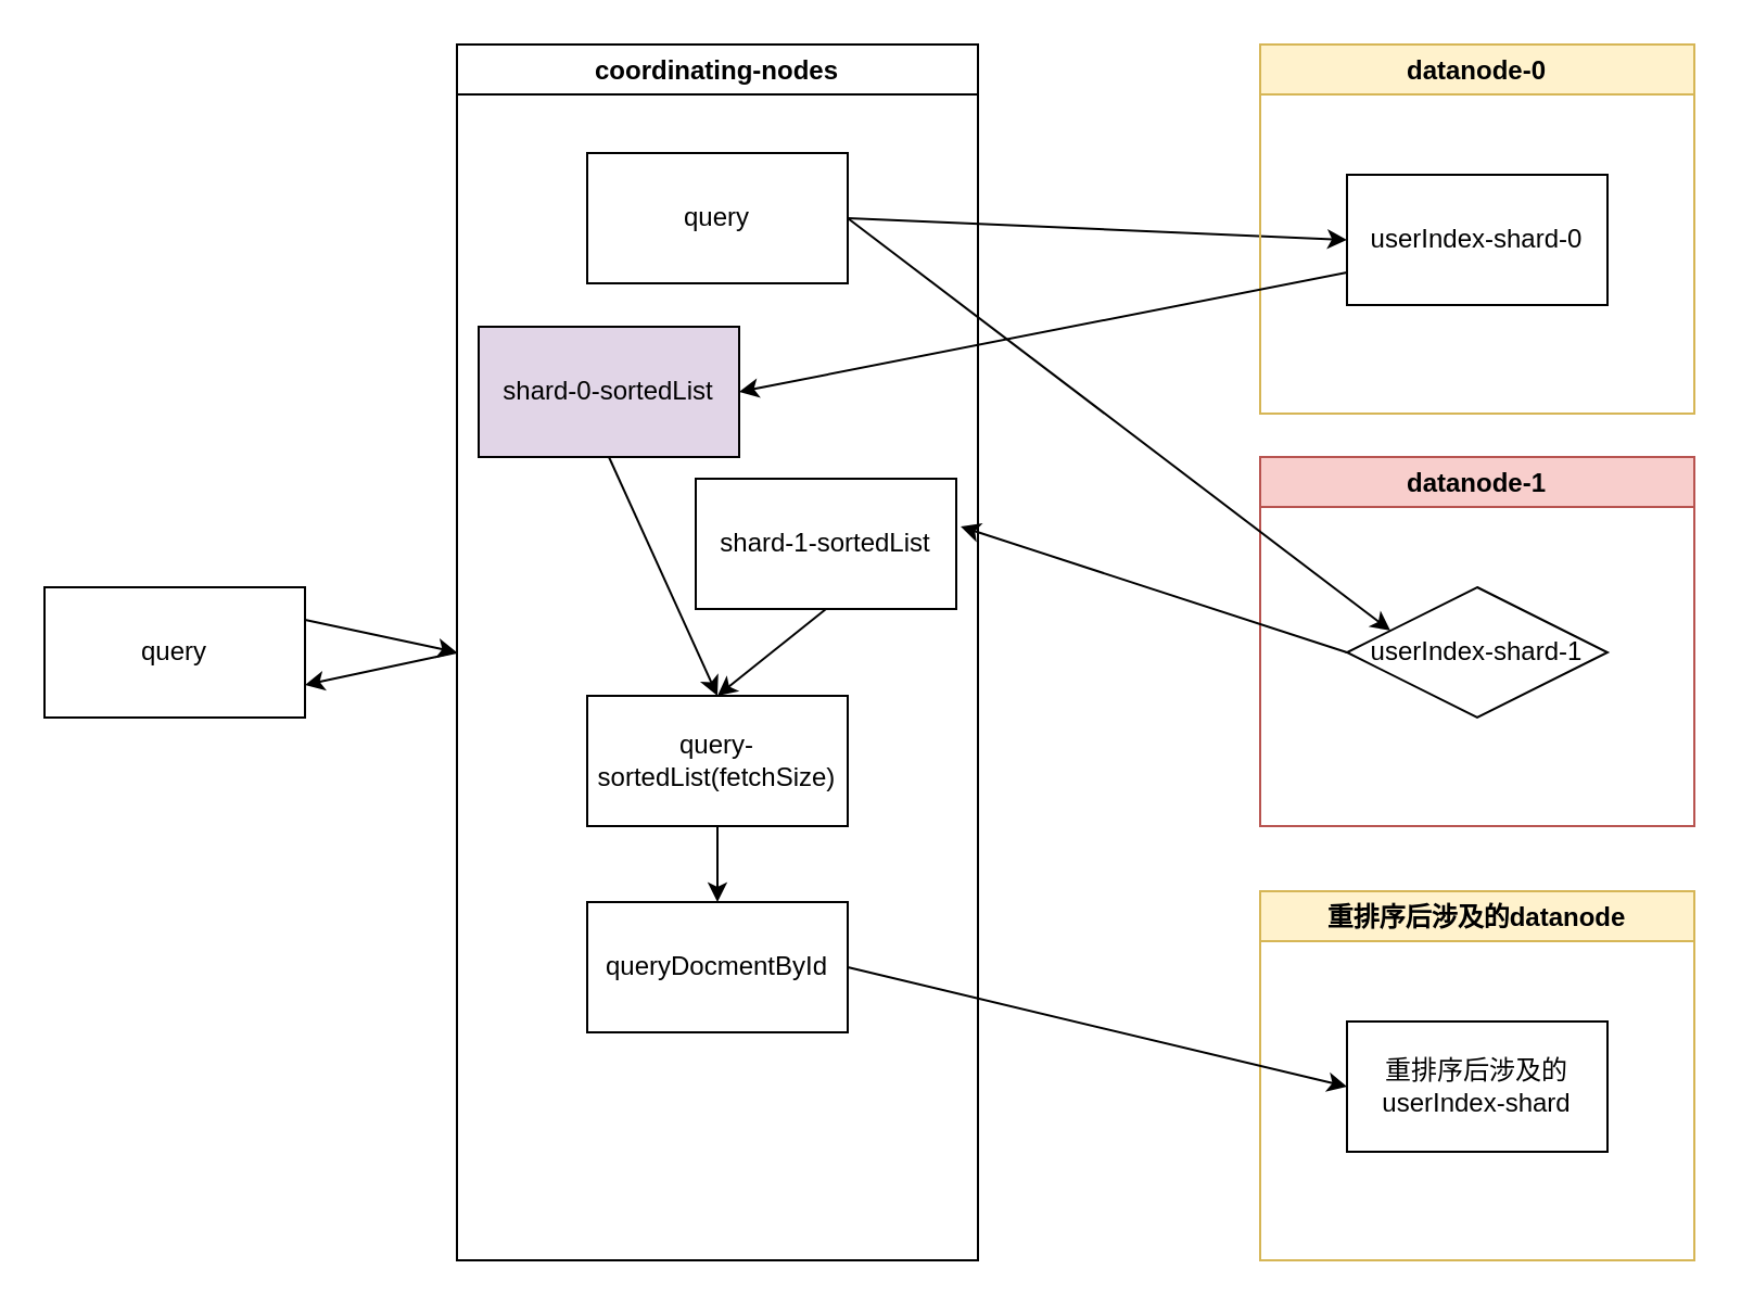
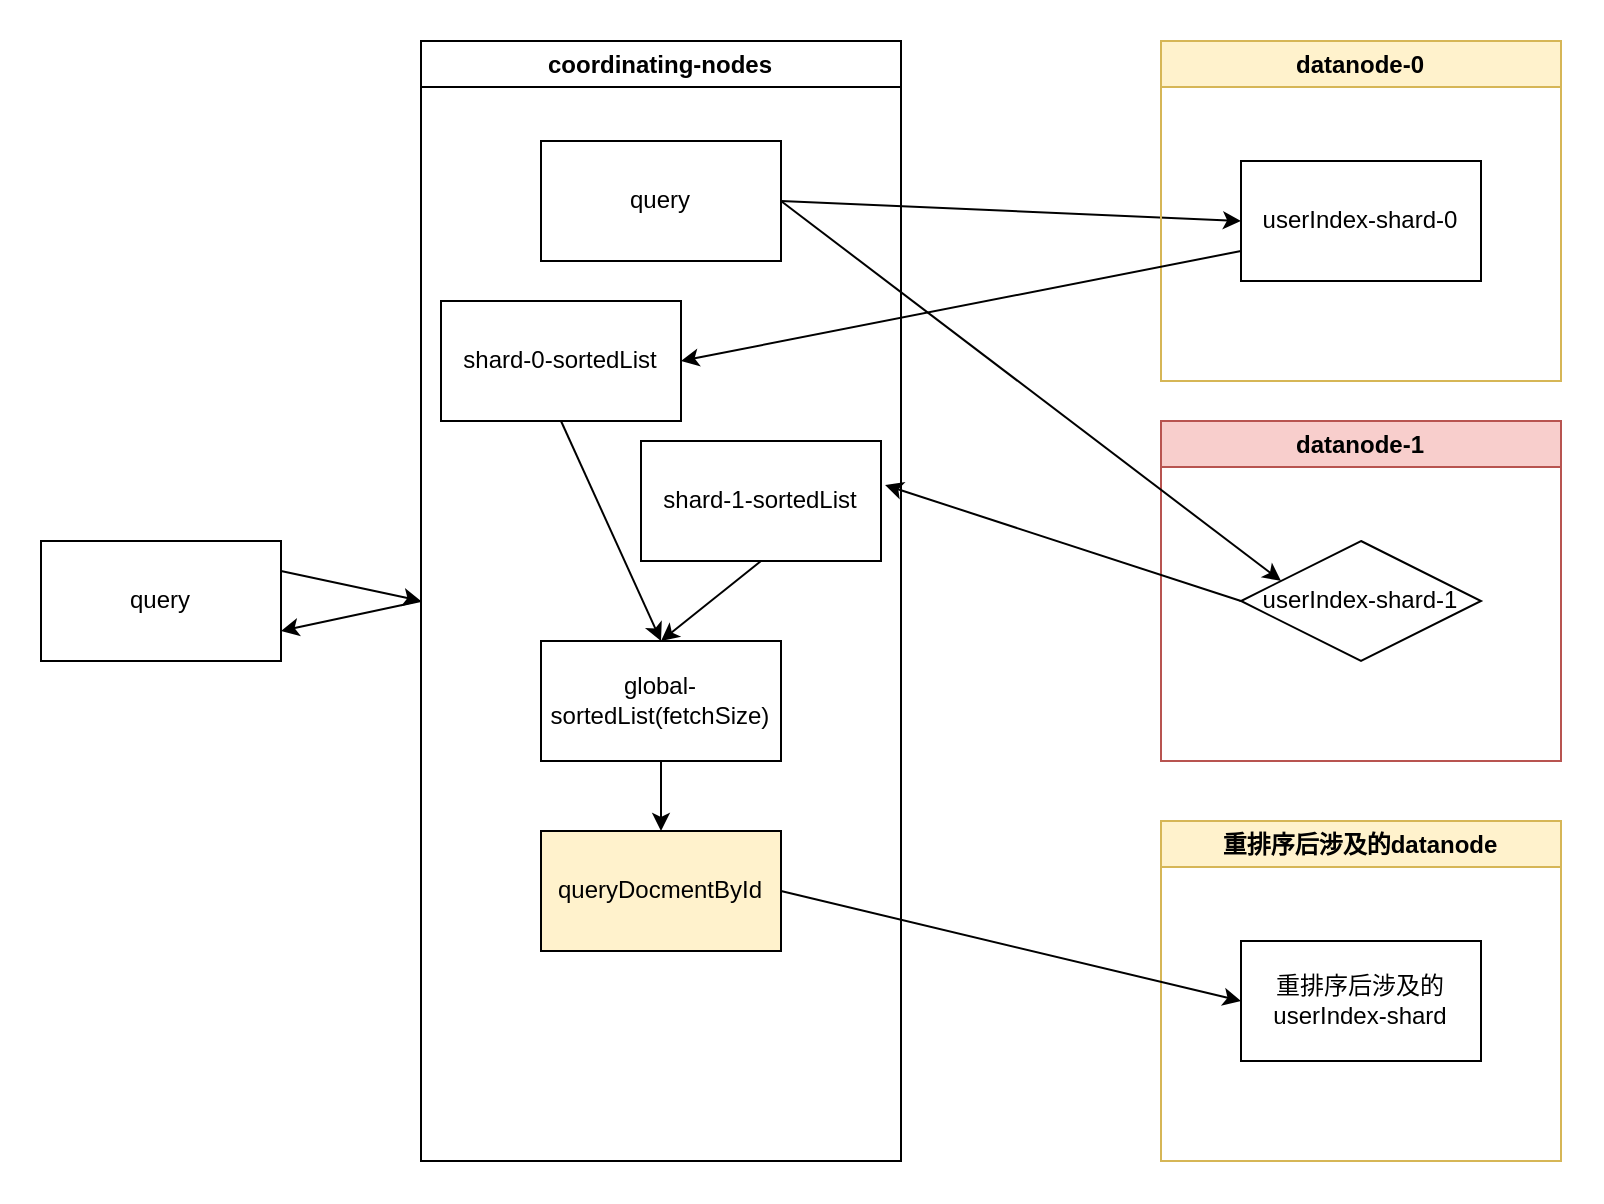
- <mxCell id="9" value="shard-0-sortedList" style="rounded=0;whiteSpace=wrap;html=1;fillColor=#e1d5e7;" vertex="1" parent="6"><mxGeometry x="10" y="130" width="120" height="60" as="geometry" /></mxCell>
+ <mxCell id="9" value="shard-0-sortedList" style="rounded=0;whiteSpace=wrap;html=1;" vertex="1" parent="6"><mxGeometry x="10" y="130" width="120" height="60" as="geometry" /></mxCell>
- <mxCell id="12" value="query-sortedList(fetchSize)" style="rounded=0;whiteSpace=wrap;html=1;" vertex="1" parent="6"><mxGeometry x="60" y="300" width="120" height="60" as="geometry" /></mxCell>
+ <mxCell id="12" value="global-sortedList(fetchSize)" style="rounded=0;whiteSpace=wrap;html=1;" vertex="1" parent="6"><mxGeometry x="60" y="300" width="120" height="60" as="geometry" /></mxCell>
- <mxCell id="13" value="queryDocmentById" style="rounded=0;whiteSpace=wrap;html=1;" vertex="1" parent="6"><mxGeometry x="60" y="395" width="120" height="60" as="geometry" /></mxCell>
+ <mxCell id="13" value="queryDocmentById" style="rounded=0;whiteSpace=wrap;html=1;fillColor=#fff2cc;" vertex="1" parent="6"><mxGeometry x="60" y="395" width="120" height="60" as="geometry" /></mxCell>
